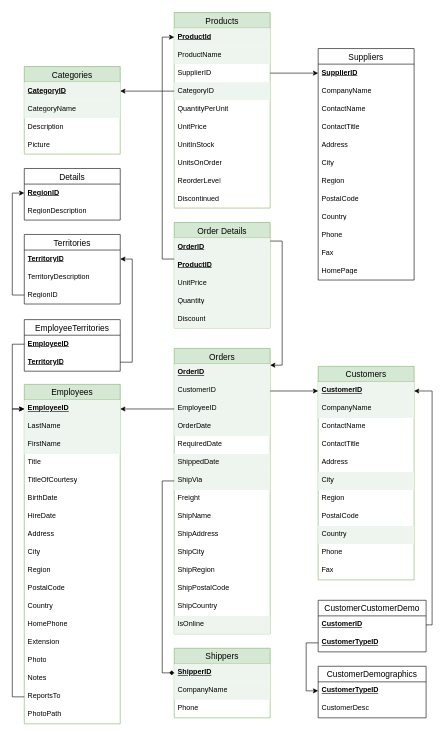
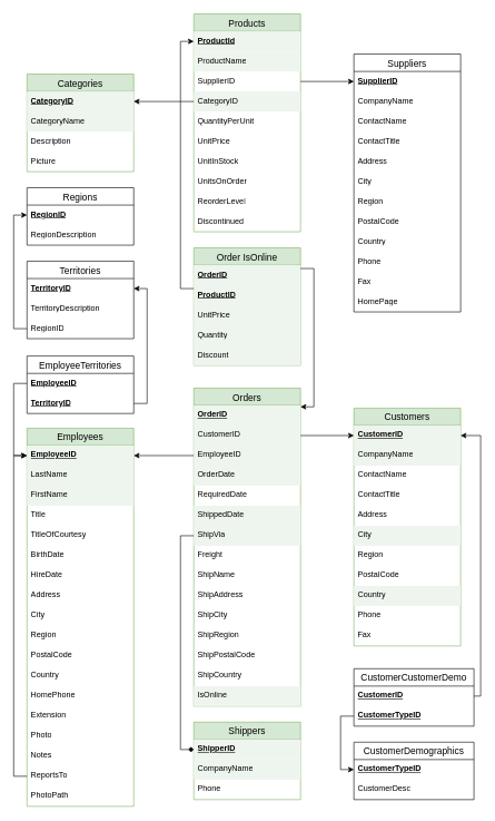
- <mxCell id="81" value="Details" style="swimlane;fontStyle=0;childLayout=stackLayout;horizontal=1;startSize=26;horizontalStack=0;resizeParent=1;resizeParentMax=0;resizeLast=0;collapsible=1;marginBottom=0;align=center;fontSize=14;" parent="1" vertex="1"><mxGeometry x="40" y="280" width="160" height="86" as="geometry" /></mxCell>
+ <mxCell id="81" value="Regions" style="swimlane;fontStyle=0;childLayout=stackLayout;horizontal=1;startSize=26;horizontalStack=0;resizeParent=1;resizeParentMax=0;resizeLast=0;collapsible=1;marginBottom=0;align=center;fontSize=14;" parent="1" vertex="1"><mxGeometry x="40" y="280" width="160" height="86" as="geometry" /></mxCell>
- <mxCell id="59" value="Order Details" style="swimlane;fontStyle=0;childLayout=stackLayout;horizontal=1;startSize=26;horizontalStack=0;resizeParent=1;resizeParentMax=0;resizeLast=0;collapsible=1;marginBottom=0;align=center;fontSize=14;fillColor=#d5e8d4;strokeColor=#82b366;" parent="1" vertex="1"><mxGeometry x="290" y="370" width="160" height="176" as="geometry" /></mxCell>
+ <mxCell id="59" value="Order IsOnline" style="swimlane;fontStyle=0;childLayout=stackLayout;horizontal=1;startSize=26;horizontalStack=0;resizeParent=1;resizeParentMax=0;resizeLast=0;collapsible=1;marginBottom=0;align=center;fontSize=14;fillColor=#d5e8d4;strokeColor=#82b366;" parent="1" vertex="1"><mxGeometry x="290" y="370" width="160" height="176" as="geometry" /></mxCell>
